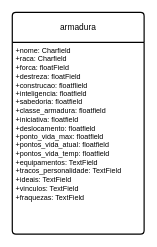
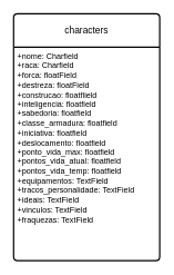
- <mxCell id="2" value="armadura" style="swimlane;childLayout=stackLayout;horizontal=1;startSize=50;horizontalStack=0;rounded=1;fontSize=14;fontStyle=0;strokeWidth=2;resizeParent=0;resizeLast=1;shadow=0;dashed=0;align=center;arcSize=4;whiteSpace=wrap;html=1;strokeColor=default;fontFamily=Helvetica;fontColor=default;fillColor=none;" vertex="1" parent="1"><mxGeometry x="20" y="20" width="220" height="370" as="geometry" /></mxCell>
+ <mxCell id="2" value="characters" style="swimlane;childLayout=stackLayout;horizontal=1;startSize=50;horizontalStack=0;rounded=1;fontSize=14;fontStyle=0;strokeWidth=2;resizeParent=0;resizeLast=1;shadow=0;dashed=0;align=center;arcSize=4;whiteSpace=wrap;html=1;strokeColor=default;fontFamily=Helvetica;fontColor=default;fillColor=none;" vertex="1" parent="1"><mxGeometry x="20" y="20" width="220" height="370" as="geometry" /></mxCell>
